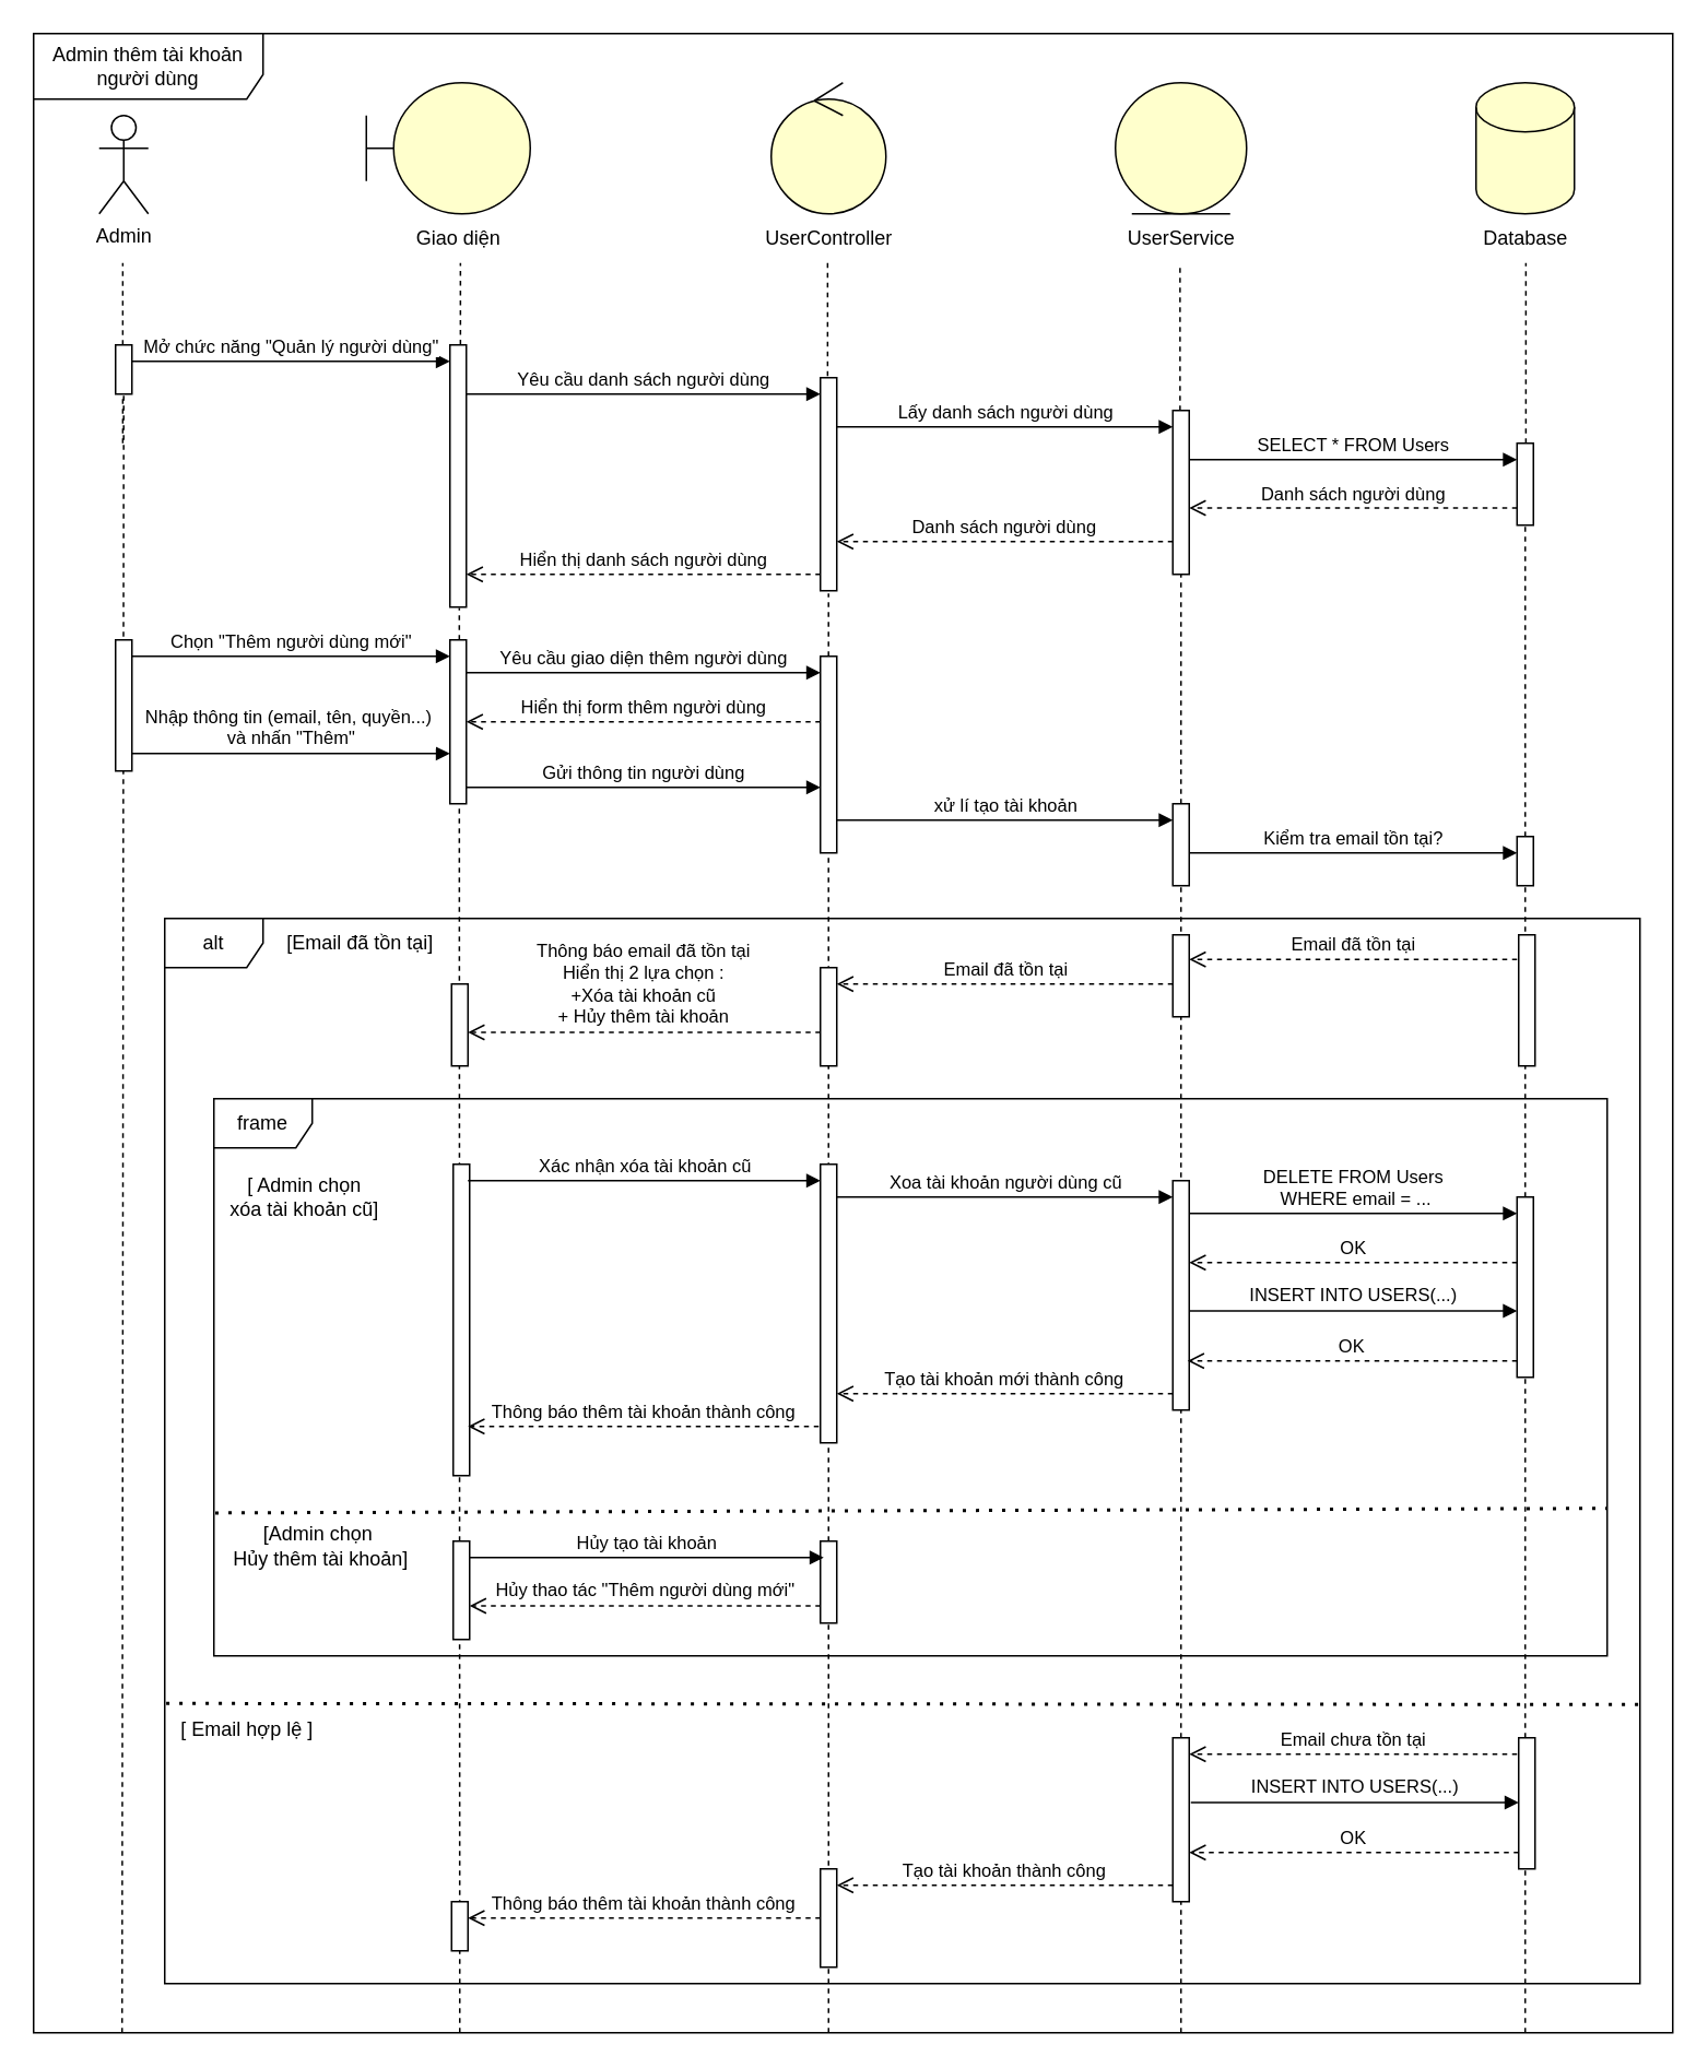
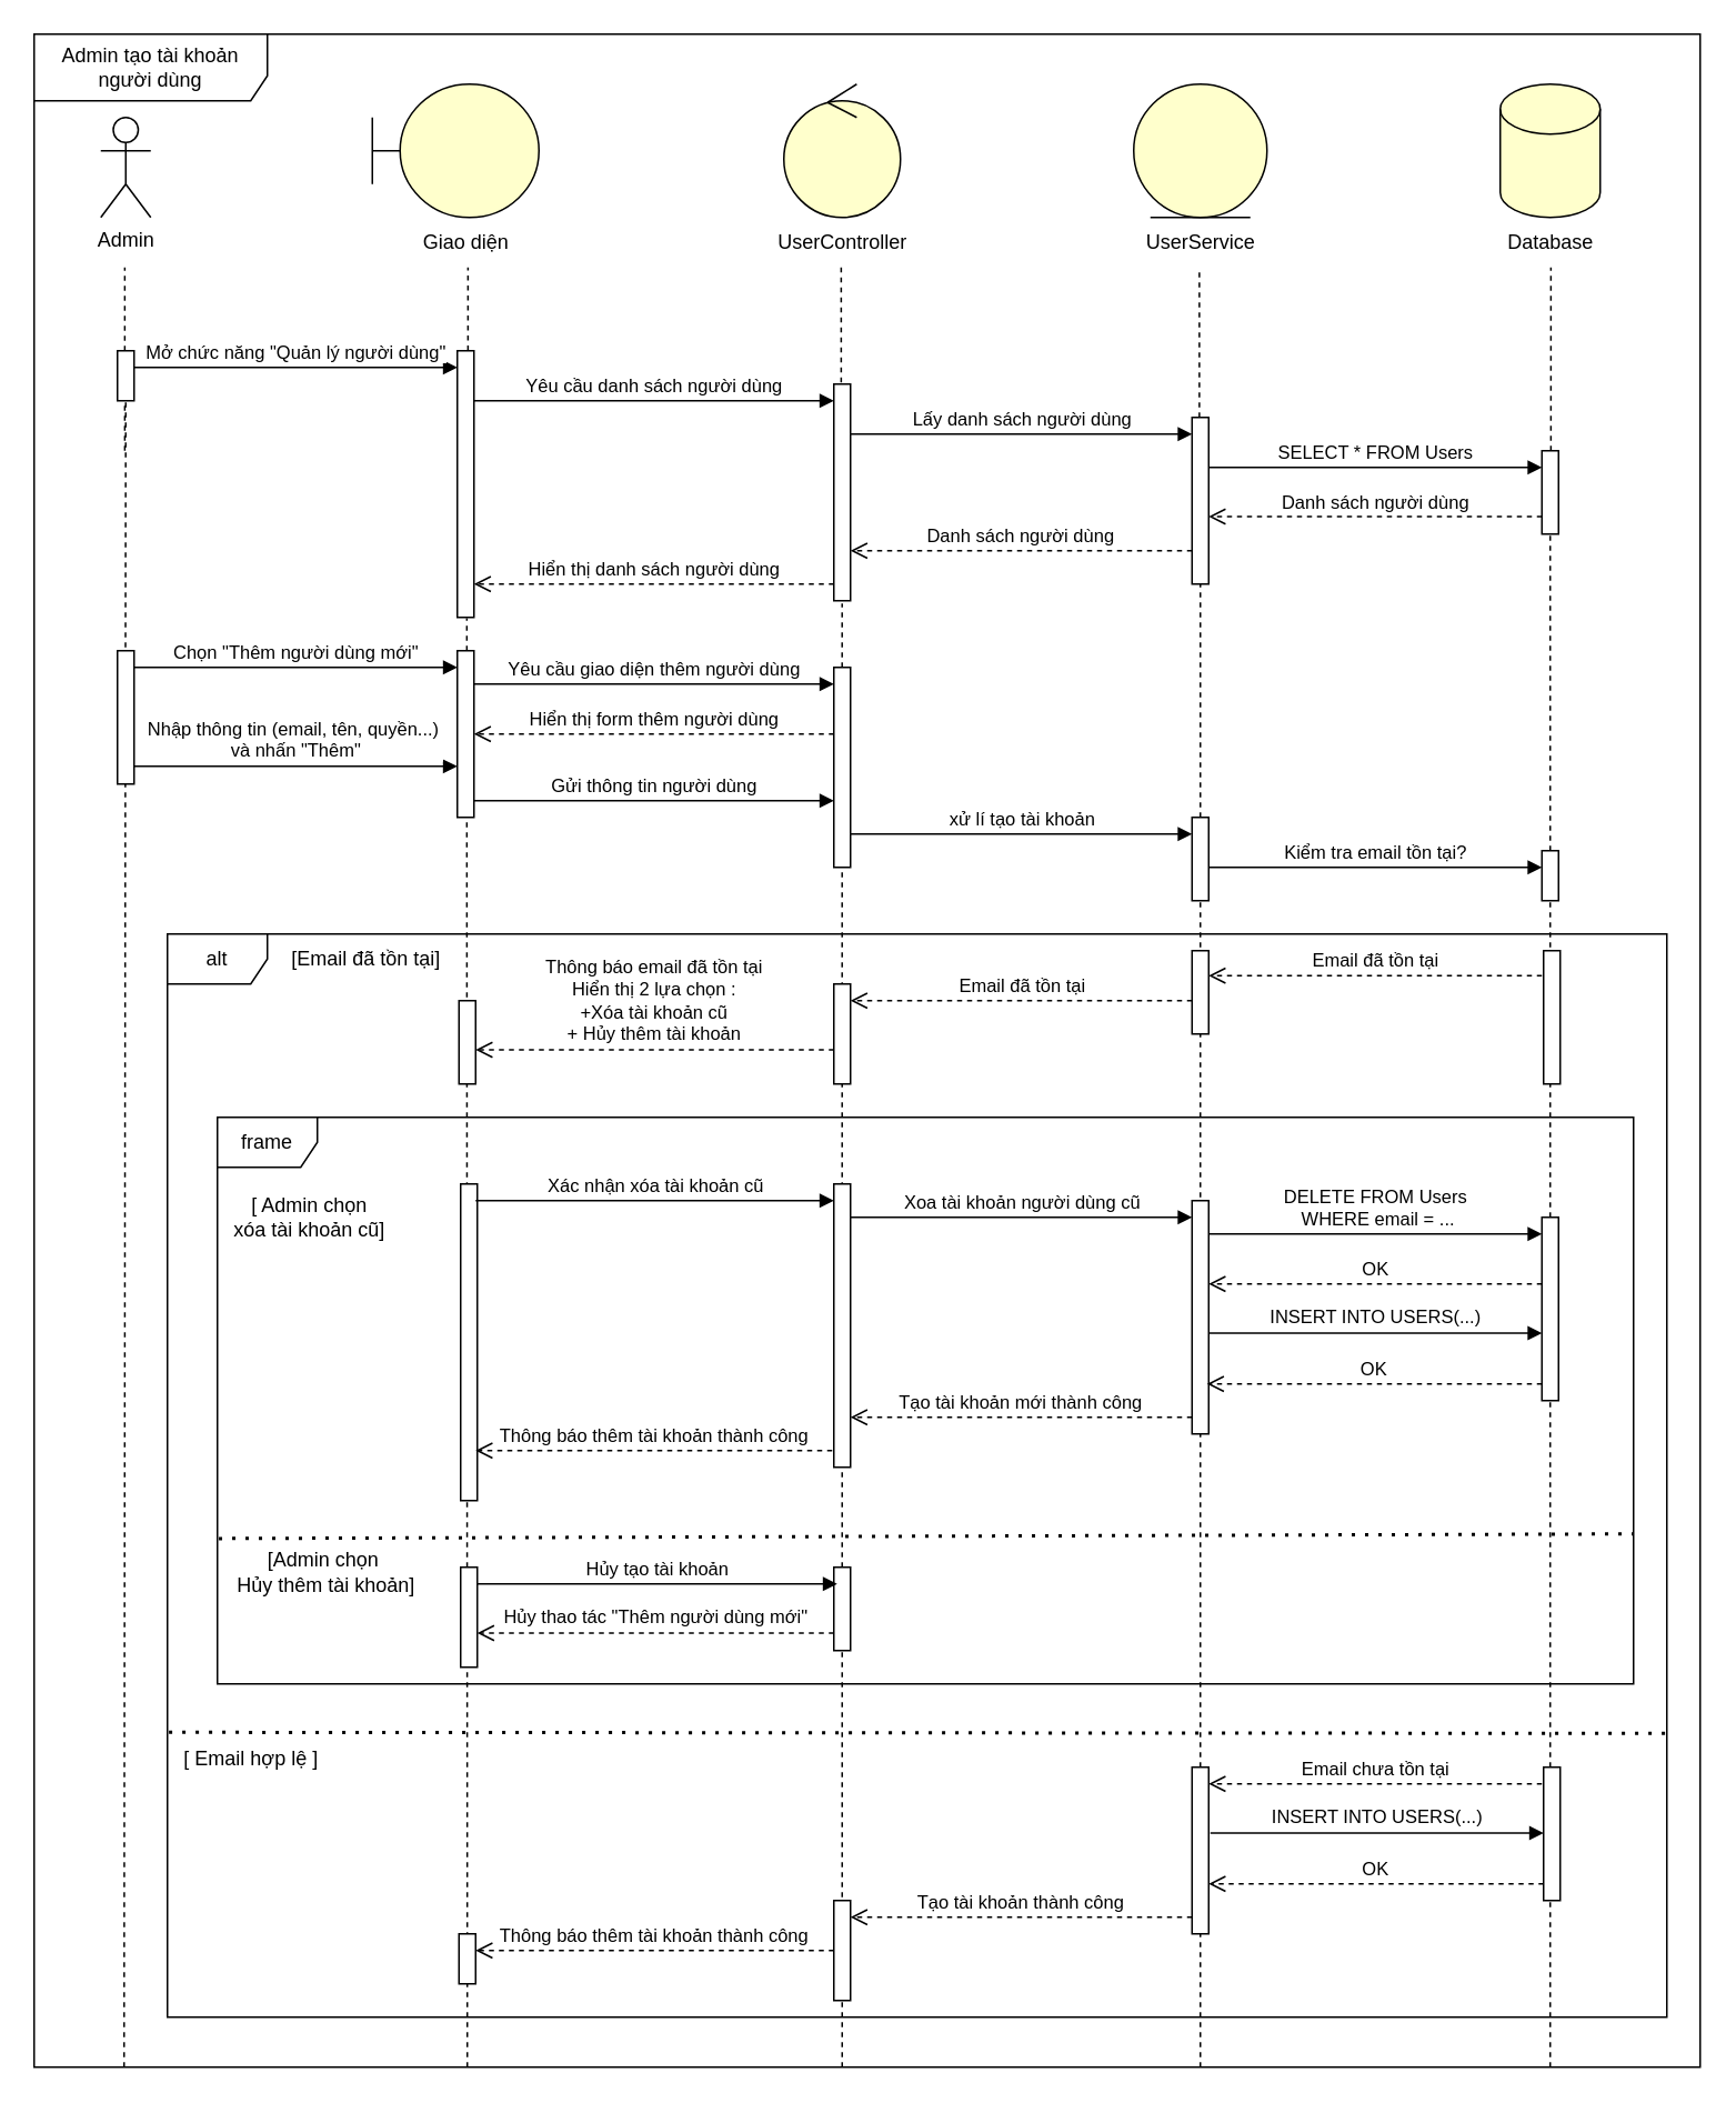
- <mxCell id="89" value="Admin thêm tài khoản người dùng" style="shape=umlFrame;whiteSpace=wrap;html=1;pointerEvents=0;width=140;height=40;" vertex="1" parent="1"><mxGeometry x="20" y="20" width="1000" height="1220" as="geometry" /></mxCell>
+ <mxCell id="89" value="Admin tạo tài khoản người dùng" style="shape=umlFrame;whiteSpace=wrap;html=1;pointerEvents=0;width=140;height=40;" vertex="1" parent="1"><mxGeometry x="20" y="20" width="1000" height="1220" as="geometry" /></mxCell>
